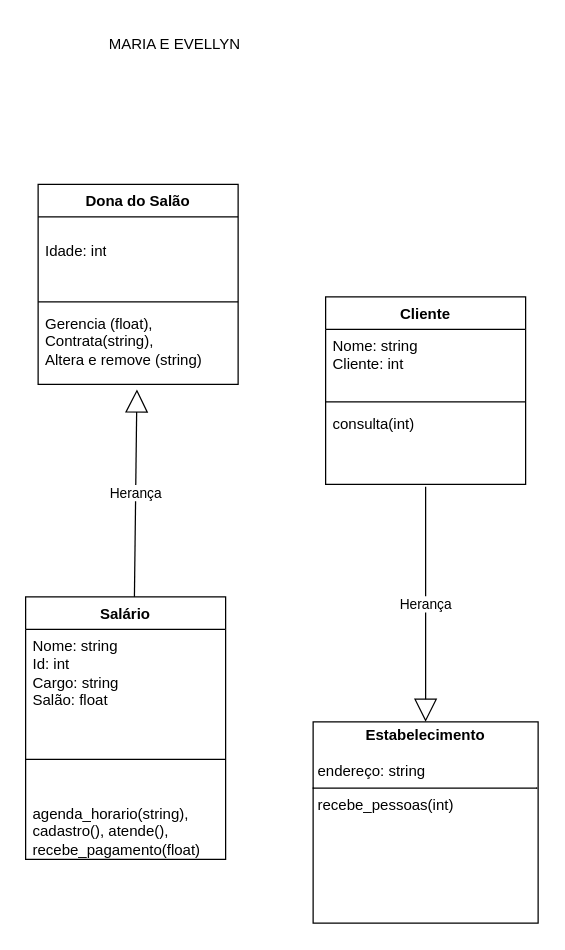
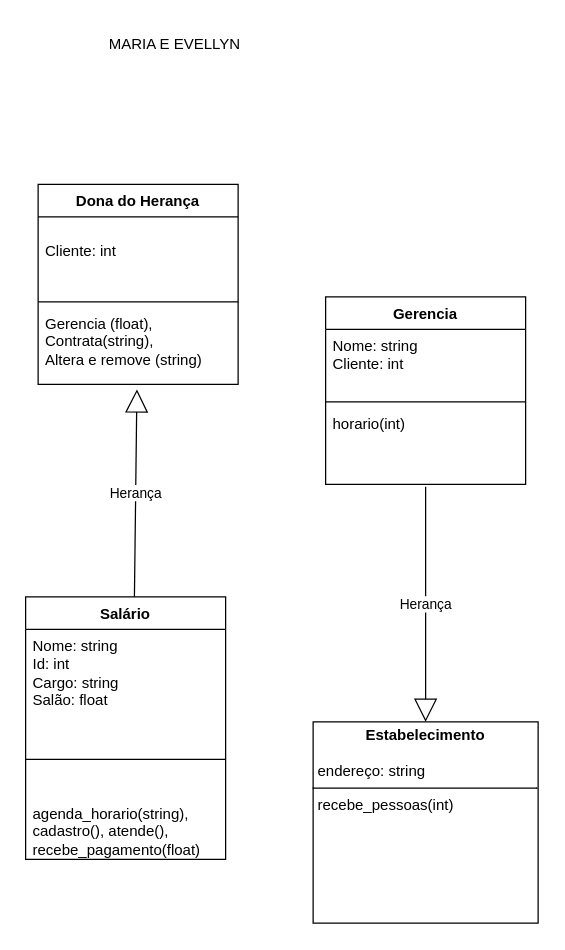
- <mxCell id="2" value="Dona do Salão" style="swimlane;fontStyle=1;align=center;verticalAlign=top;childLayout=stackLayout;horizontal=1;startSize=26;horizontalStack=0;resizeParent=1;resizeParentMax=0;resizeLast=0;collapsible=1;marginBottom=0;whiteSpace=wrap;html=1;" parent="1" vertex="1"><mxGeometry x="30" y="147" width="160" height="160" as="geometry" /></mxCell>
+ <mxCell id="2" value="Dona do Herança" style="swimlane;fontStyle=1;align=center;verticalAlign=top;childLayout=stackLayout;horizontal=1;startSize=26;horizontalStack=0;resizeParent=1;resizeParentMax=0;resizeLast=0;collapsible=1;marginBottom=0;whiteSpace=wrap;html=1;" parent="1" vertex="1"><mxGeometry x="30" y="147" width="160" height="160" as="geometry" /></mxCell>
- <mxCell id="3" value="&lt;br&gt;&lt;div&gt;Idade: int&lt;/div&gt;" style="text;strokeColor=none;fillColor=none;align=left;verticalAlign=top;spacingLeft=4;spacingRight=4;overflow=hidden;rotatable=0;points=[[0,0.5],[1,0.5]];portConstraint=eastwest;whiteSpace=wrap;html=1;" parent="2" vertex="1"><mxGeometry y="26" width="160" height="64" as="geometry" /></mxCell>
+ <mxCell id="3" value="&lt;br&gt;&lt;div&gt;Cliente: int&lt;/div&gt;" style="text;strokeColor=none;fillColor=none;align=left;verticalAlign=top;spacingLeft=4;spacingRight=4;overflow=hidden;rotatable=0;points=[[0,0.5],[1,0.5]];portConstraint=eastwest;whiteSpace=wrap;html=1;" parent="2" vertex="1"><mxGeometry y="26" width="160" height="64" as="geometry" /></mxCell>
- <mxCell id="10" value="Cliente" style="swimlane;fontStyle=1;align=center;verticalAlign=top;childLayout=stackLayout;horizontal=1;startSize=26;horizontalStack=0;resizeParent=1;resizeParentMax=0;resizeLast=0;collapsible=1;marginBottom=0;whiteSpace=wrap;html=1;" parent="1" vertex="1"><mxGeometry x="260" y="237" width="160" height="150" as="geometry" /></mxCell>
+ <mxCell id="10" value="Gerencia" style="swimlane;fontStyle=1;align=center;verticalAlign=top;childLayout=stackLayout;horizontal=1;startSize=26;horizontalStack=0;resizeParent=1;resizeParentMax=0;resizeLast=0;collapsible=1;marginBottom=0;whiteSpace=wrap;html=1;" parent="1" vertex="1"><mxGeometry x="260" y="237" width="160" height="150" as="geometry" /></mxCell>
- <mxCell id="13" value="consulta(int)" style="text;strokeColor=none;fillColor=none;align=left;verticalAlign=top;spacingLeft=4;spacingRight=4;overflow=hidden;rotatable=0;points=[[0,0.5],[1,0.5]];portConstraint=eastwest;whiteSpace=wrap;html=1;" parent="10" vertex="1"><mxGeometry y="88" width="160" height="62" as="geometry" /></mxCell>
+ <mxCell id="13" value="horario(int)" style="text;strokeColor=none;fillColor=none;align=left;verticalAlign=top;spacingLeft=4;spacingRight=4;overflow=hidden;rotatable=0;points=[[0,0.5],[1,0.5]];portConstraint=eastwest;whiteSpace=wrap;html=1;" parent="10" vertex="1"><mxGeometry y="88" width="160" height="62" as="geometry" /></mxCell>
